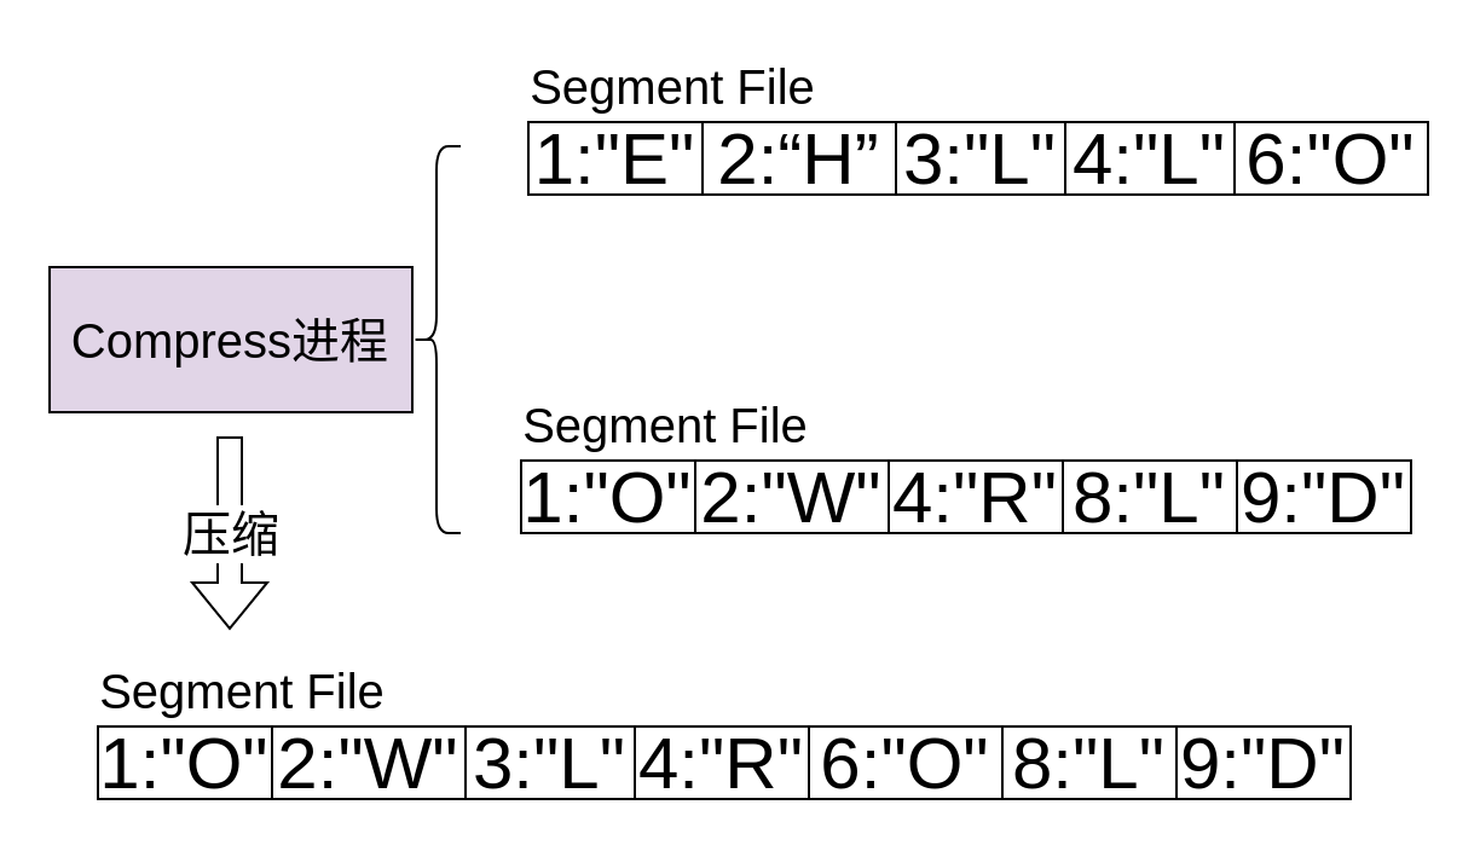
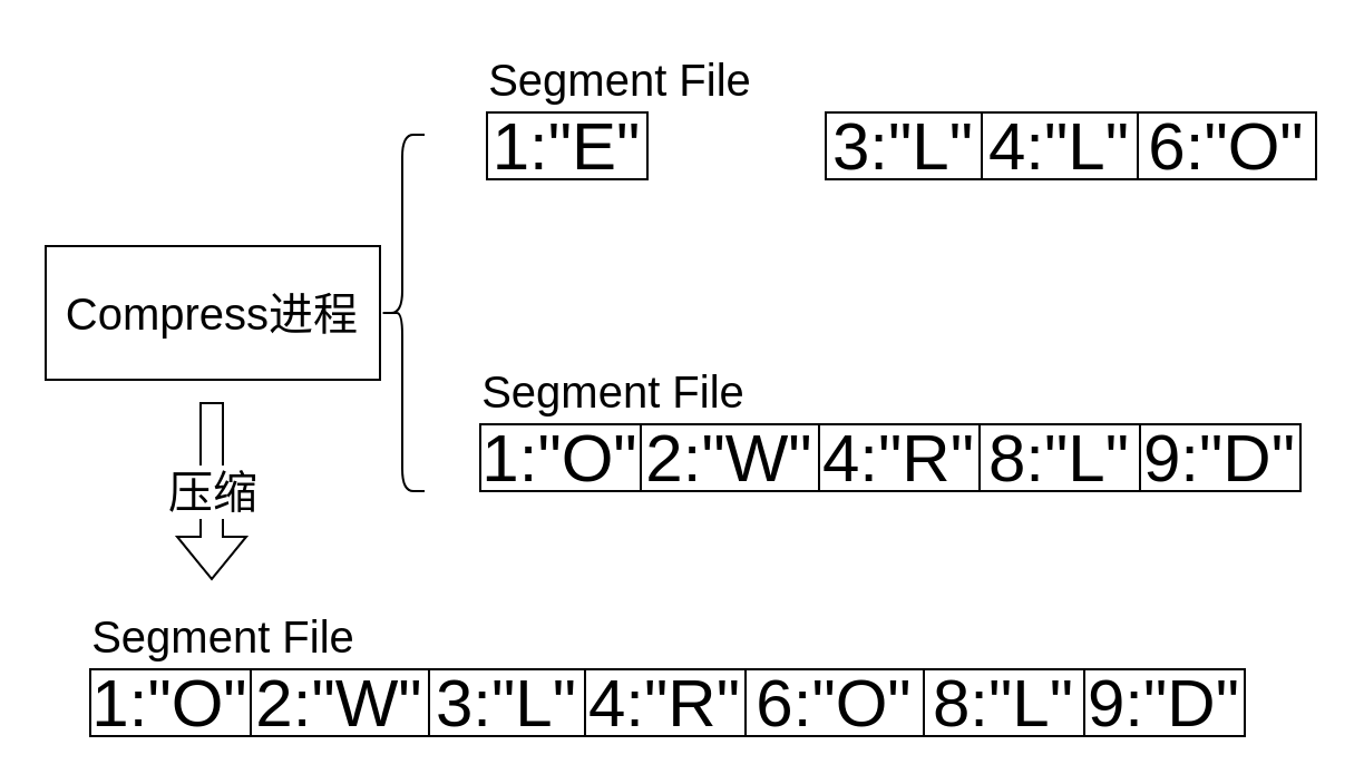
- <mxCell id="2" value="2:“H”" style="rounded=0;whiteSpace=wrap;html=1;fontSize=30;" vertex="1" parent="1"><mxGeometry x="290" y="50" width="80" height="30" as="geometry" /></mxCell>
- <mxCell id="15" value="&lt;font style=&quot;font-size: 20px;&quot;&gt;Compress进程&lt;/font&gt;" style="rounded=0;whiteSpace=wrap;html=1;fontSize=15;fillColor=#e1d5e7;" vertex="1" parent="1"><mxGeometry x="20" y="110" width="150" height="60" as="geometry" /></mxCell>
+ <mxCell id="15" value="&lt;font style=&quot;font-size: 20px;&quot;&gt;Compress进程&lt;/font&gt;" style="rounded=0;whiteSpace=wrap;html=1;fontSize=15;" vertex="1" parent="1"><mxGeometry x="20" y="110" width="150" height="60" as="geometry" /></mxCell>
